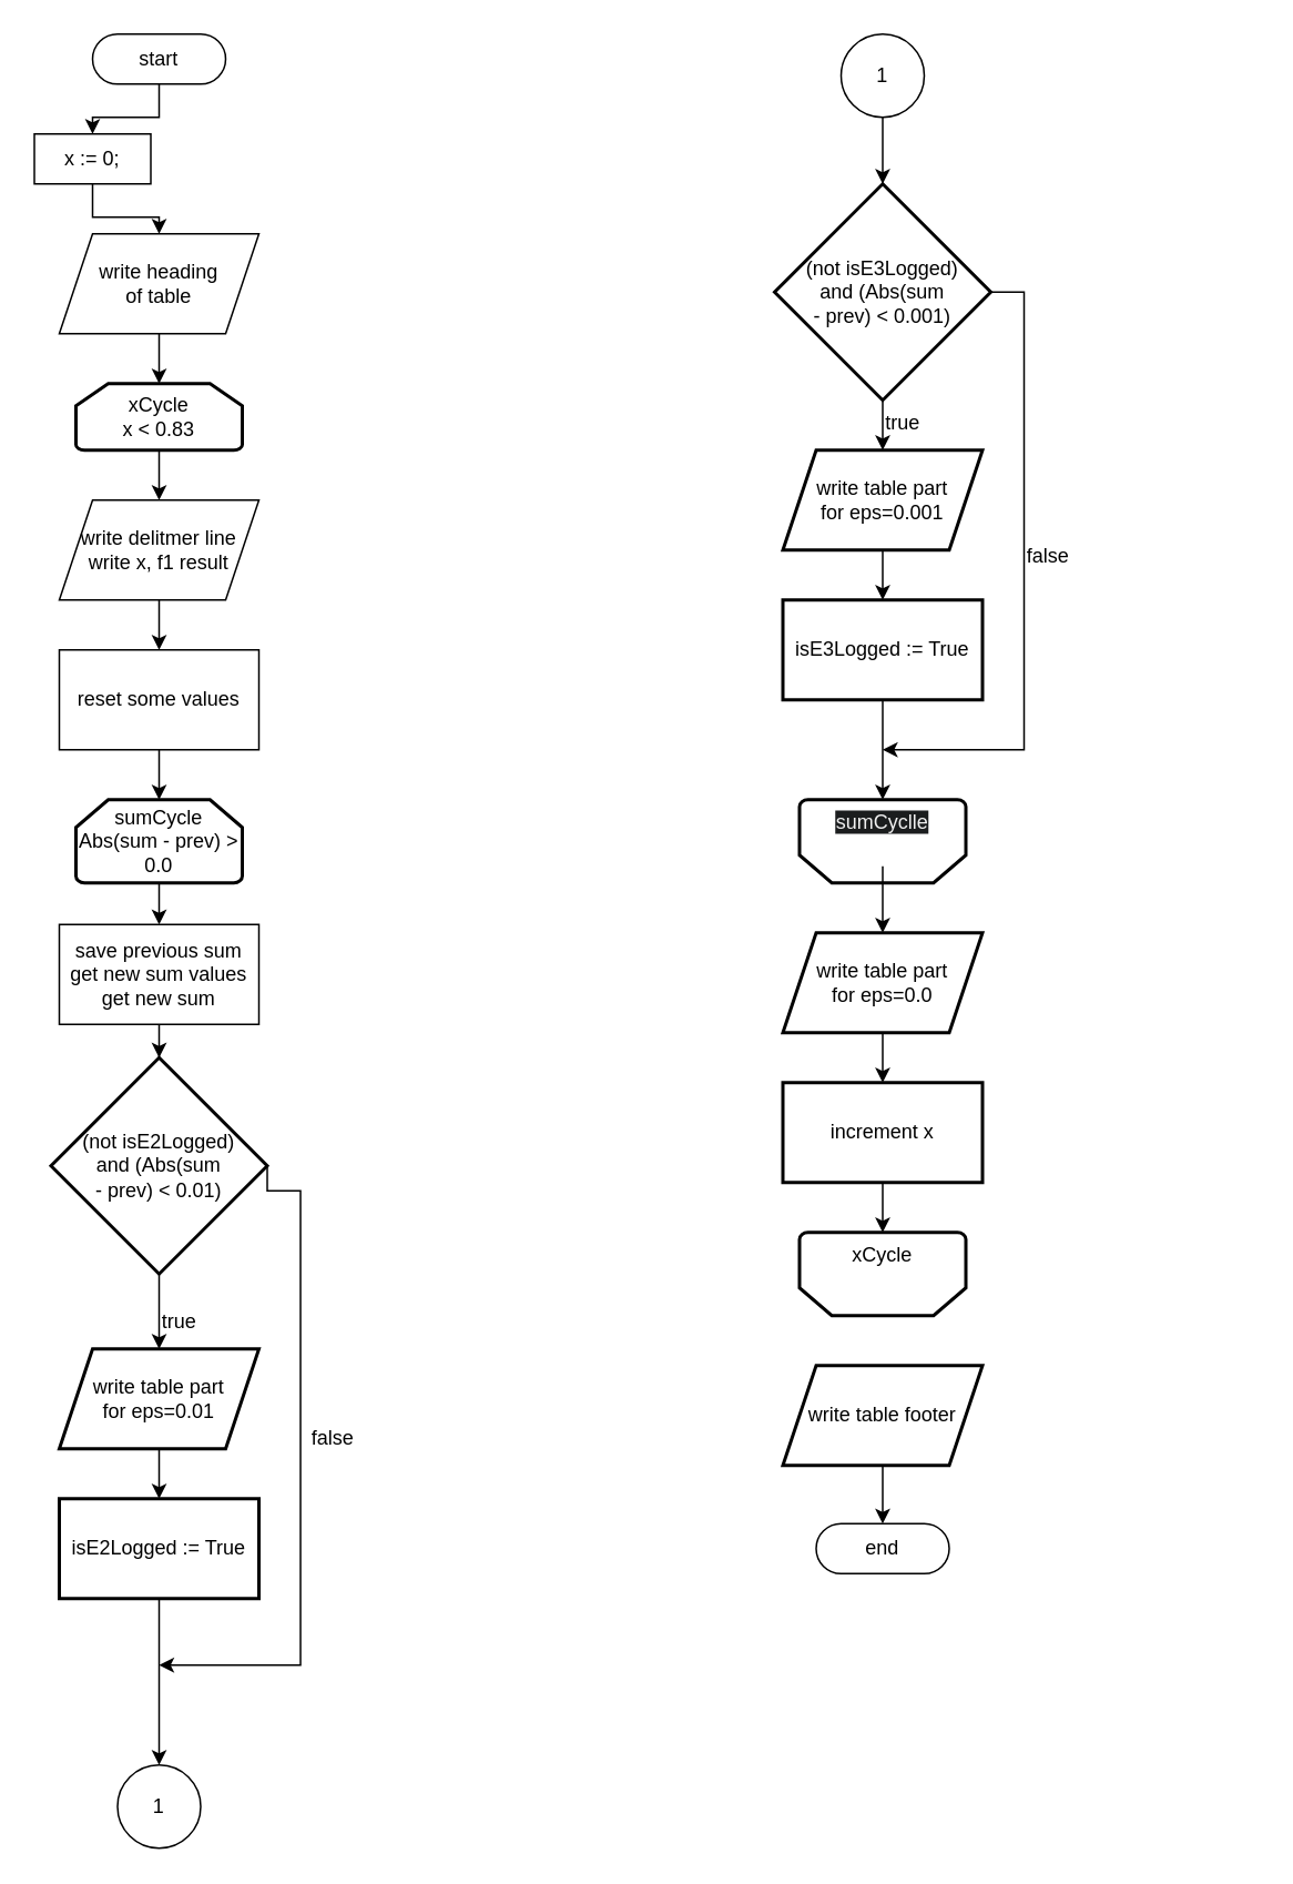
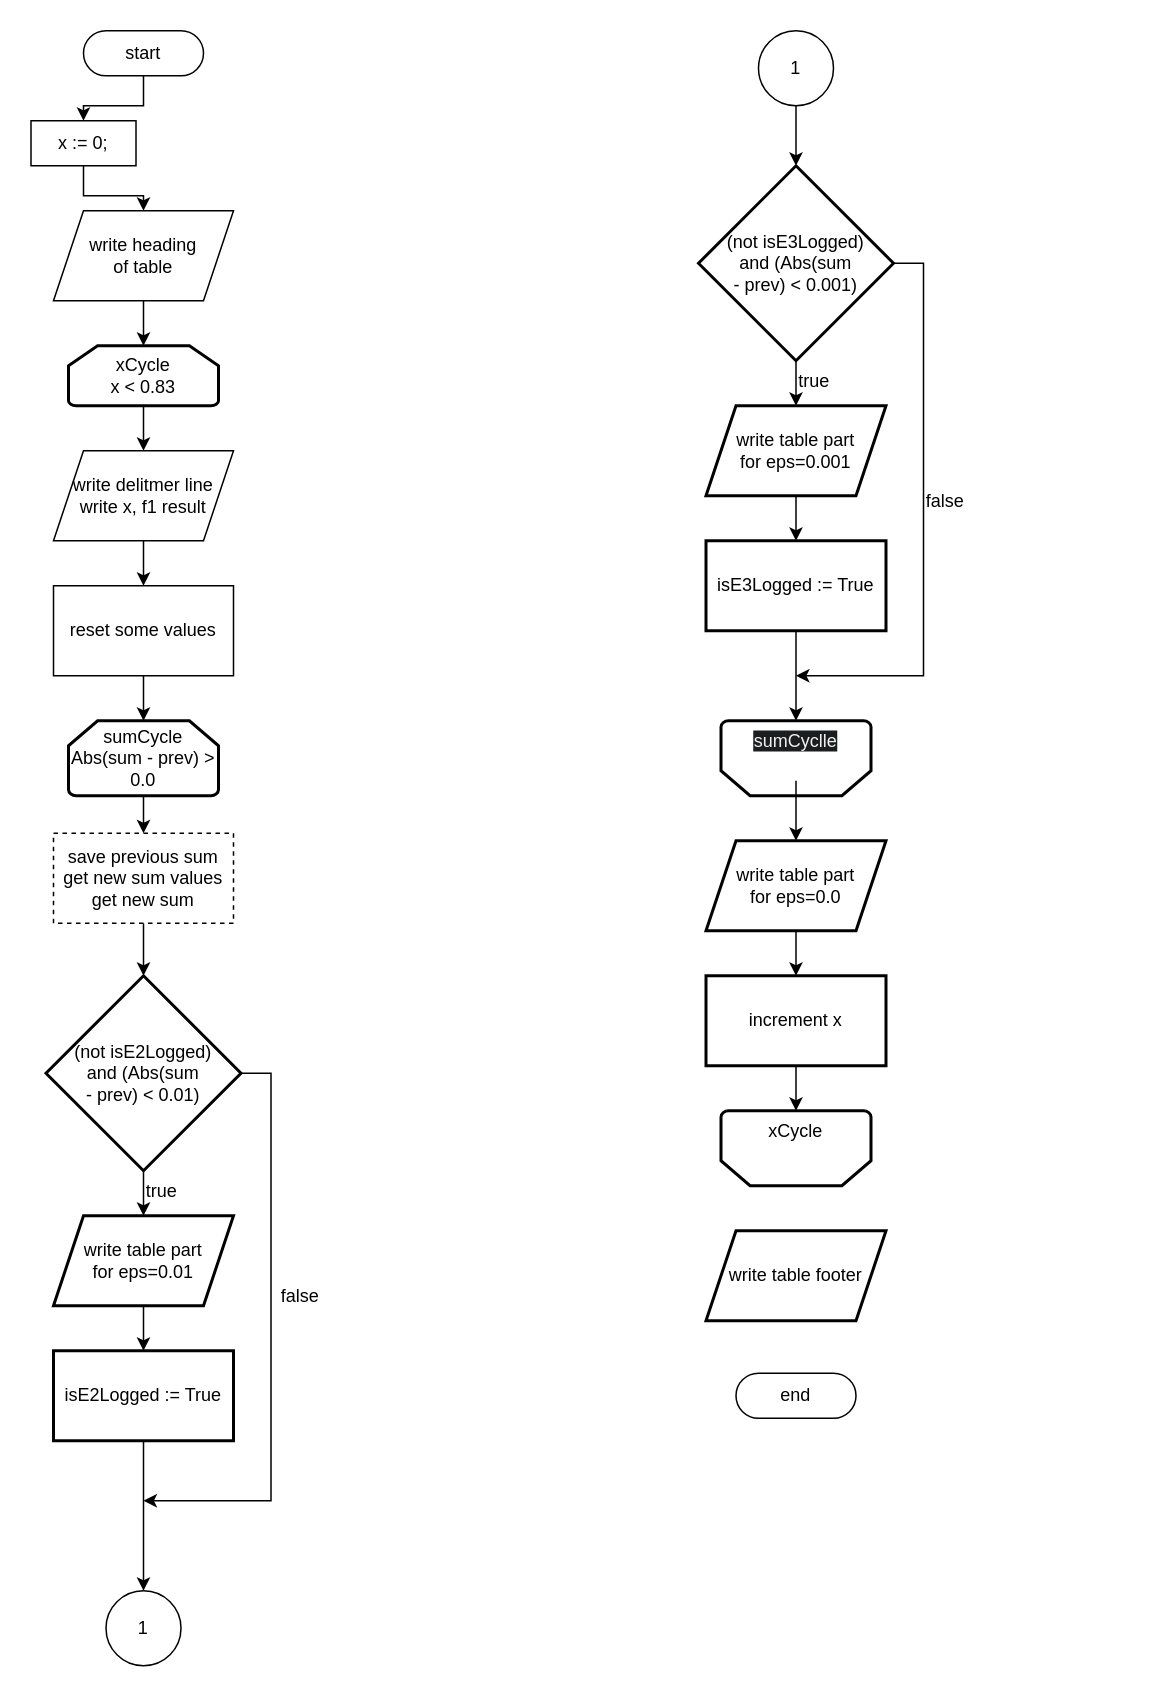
- <mxCell id="18" value="&lt;div&gt;save previous sum&lt;/div&gt;get new sum values&lt;div&gt;get new sum&lt;/div&gt;" style="rounded=0;whiteSpace=wrap;html=1;" vertex="1" parent="1"><mxGeometry x="35" y="555" width="120" height="60" as="geometry" /></mxCell>
+ <mxCell id="18" value="&lt;div&gt;save previous sum&lt;/div&gt;get new sum values&lt;div&gt;get new sum&lt;/div&gt;" style="rounded=0;whiteSpace=wrap;html=1;dashed=1;" vertex="1" parent="1"><mxGeometry x="35" y="555" width="120" height="60" as="geometry" /></mxCell>
- <mxCell id="21" value="(not isE2Logged)&lt;div&gt;and (Abs(sum&lt;/div&gt;&lt;div&gt;- prev) &amp;lt; 0.01)&lt;/div&gt;" style="strokeWidth=2;html=1;shape=mxgraph.flowchart.decision;whiteSpace=wrap;" vertex="1" parent="1"><mxGeometry x="30" y="635" width="130" height="130" as="geometry" /></mxCell>
+ <mxCell id="21" value="(not isE2Logged)&lt;div&gt;and (Abs(sum&lt;/div&gt;&lt;div&gt;- prev) &amp;lt; 0.01)&lt;/div&gt;" style="strokeWidth=2;html=1;shape=mxgraph.flowchart.decision;whiteSpace=wrap;" vertex="1" parent="1"><mxGeometry x="30" y="650" width="130" height="130" as="geometry" /></mxCell>
- <mxCell id="51" value="" style="edgeStyle=orthogonalEdgeStyle;rounded=0;orthogonalLoop=1;jettySize=auto;html=1;" edge="1" parent="1" source="52" target="4"><mxGeometry relative="1" as="geometry" /></mxCell>
